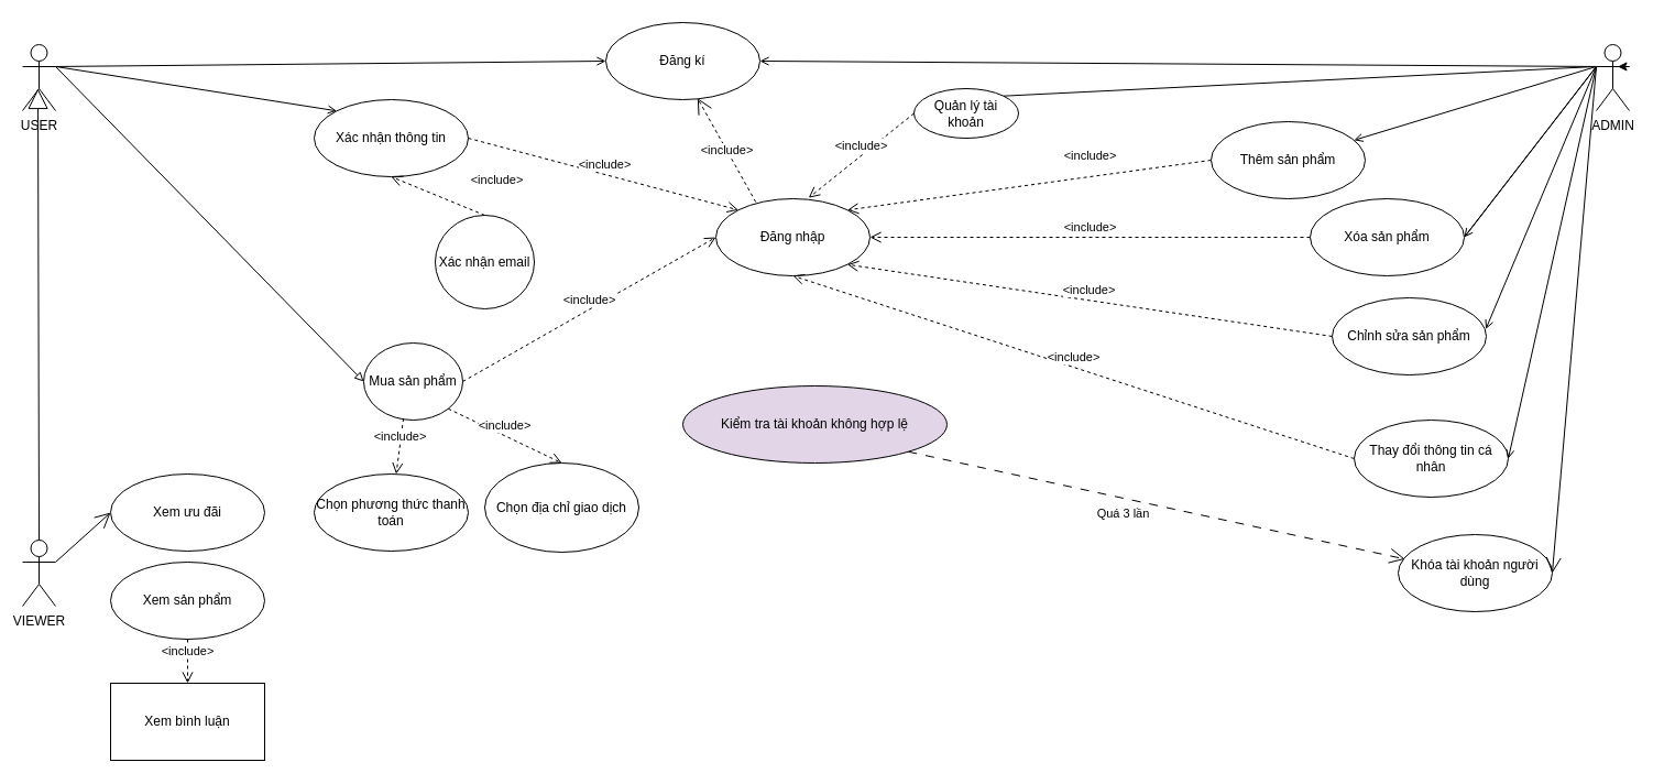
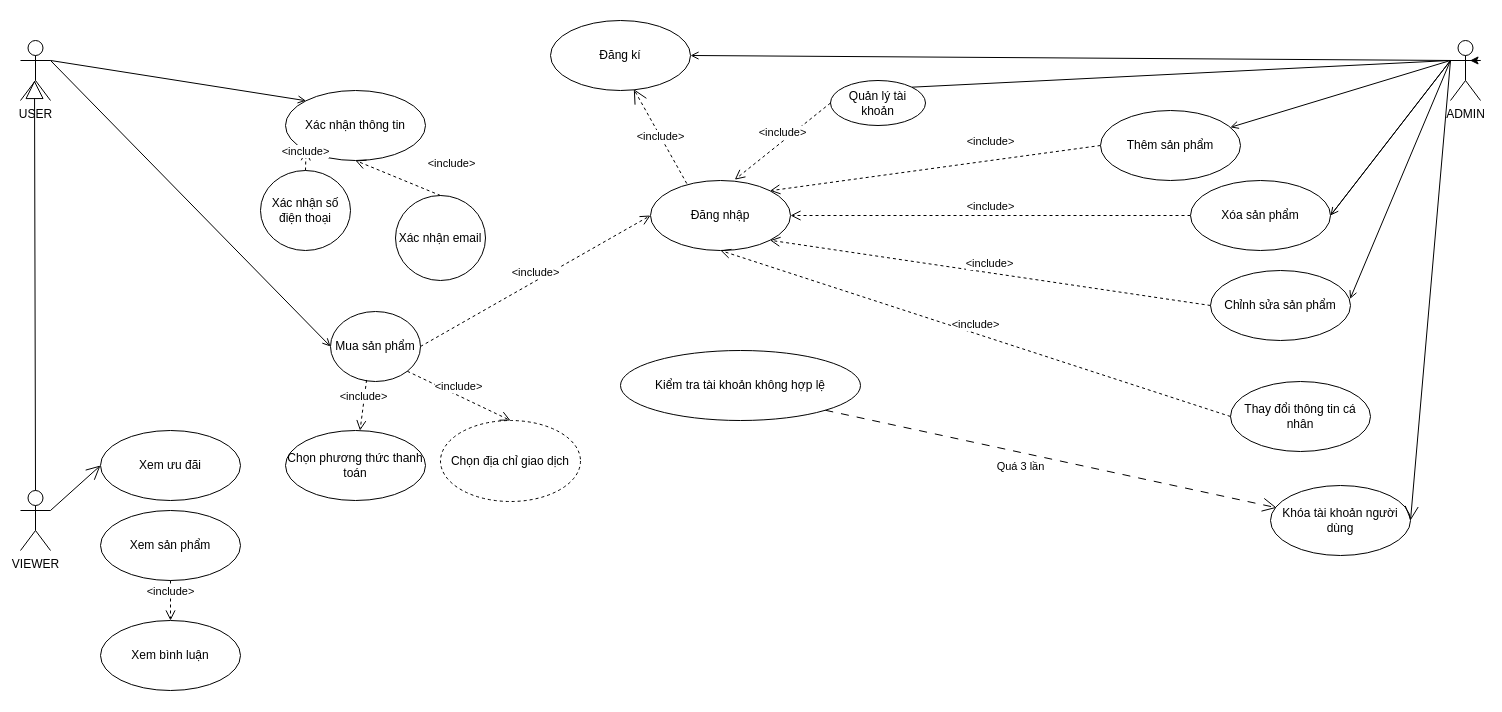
- <mxCell id="7" value="" style="endArrow=open;html=1;rounded=0;entryX=0;entryY=0.5;entryDx=0;entryDy=0;exitX=1;exitY=0.333;exitDx=0;exitDy=0;exitPerimeter=0;endFill=0;" parent="1" source="2" target="3" edge="1"><mxGeometry width="50" height="50" relative="1" as="geometry"><mxPoint x="80" y="190" as="sourcePoint" /><mxPoint x="460" y="290" as="targetPoint" /><Array as="points" /></mxGeometry></mxCell>
- <mxCell id="32" value="&amp;lt;include&amp;gt;" style="html=1;verticalAlign=bottom;endArrow=open;dashed=1;endSize=8;curved=0;rounded=0;exitX=1;exitY=0.5;exitDx=0;exitDy=0;entryX=0;entryY=0;entryDx=0;entryDy=0;" parent="1" source="31" target="19" edge="1"><mxGeometry x="0.005" relative="1" as="geometry"><mxPoint x="270" y="430" as="sourcePoint" /><mxPoint x="190" y="430" as="targetPoint" /><mxPoint as="offset" /></mxGeometry></mxCell>
+ <mxCell id="36" value="&amp;lt;include&amp;gt;" style="html=1;verticalAlign=bottom;endArrow=open;dashed=1;endSize=8;curved=0;rounded=0;exitX=0.5;exitY=0;exitDx=0;exitDy=0;entryX=0;entryY=1;entryDx=0;entryDy=0;" parent="1" source="34" target="31" edge="1"><mxGeometry relative="1" as="geometry"><mxPoint x="230" y="190" as="sourcePoint" /><mxPoint x="150" y="190" as="targetPoint" /></mxGeometry></mxCell>
+ <mxCell id="34" value="Xác nhận số điện thoại" style="ellipse;whiteSpace=wrap;html=1;" parent="1" vertex="1"><mxGeometry x="260" y="170" width="90" height="80" as="geometry" /></mxCell>
- <mxCell id="10" value="" style="endArrow=none;html=1;rounded=0;exitX=1;exitY=0.5;exitDx=0;exitDy=0;entryX=0;entryY=0.333;entryDx=0;entryDy=0;entryPerimeter=0;startArrow=open;startFill=0;" parent="1" source="4" target="6" edge="1"><mxGeometry width="50" height="50" relative="1" as="geometry"><mxPoint x="410" y="340" as="sourcePoint" /><mxPoint x="700" y="160" as="targetPoint" /></mxGeometry></mxCell>
- <mxCell id="8" value="" style="endArrow=block;html=1;rounded=0;entryX=0;entryY=0.5;entryDx=0;entryDy=0;exitX=1;exitY=0.333;exitDx=0;exitDy=0;exitPerimeter=0;startArrow=none;startFill=0;endFill=0;" parent="1" source="2" target="5" edge="1"><mxGeometry width="50" height="50" relative="1" as="geometry"><mxPoint x="90" y="160" as="sourcePoint" /><mxPoint x="232.981" y="251.924" as="targetPoint" /></mxGeometry></mxCell>
+ <mxCell id="8" value="" style="endArrow=open;html=1;rounded=0;entryX=0;entryY=0.5;entryDx=0;entryDy=0;exitX=1;exitY=0.333;exitDx=0;exitDy=0;exitPerimeter=0;startArrow=none;startFill=0;endFill=0;" parent="1" source="2" target="5" edge="1"><mxGeometry width="50" height="50" relative="1" as="geometry"><mxPoint x="90" y="160" as="sourcePoint" /><mxPoint x="232.981" y="251.924" as="targetPoint" /></mxGeometry></mxCell>
- <mxCell id="18" value="Kiểm tra tài khoản không hợp lệ" style="ellipse;whiteSpace=wrap;html=1;fillColor=#e1d5e7;" parent="1" vertex="1"><mxGeometry x="620" y="350" width="240" height="70" as="geometry" /></mxCell>
+ <mxCell id="18" value="Kiểm tra tài khoản không hợp lệ" style="ellipse;whiteSpace=wrap;html=1;" parent="1" vertex="1"><mxGeometry x="620" y="350" width="240" height="70" as="geometry" /></mxCell>
- <mxCell id="33" value="Chọn&lt;span style=&quot;background-color: initial;&quot;&gt;&amp;nbsp;địa chỉ giao dịch&lt;/span&gt;" style="ellipse;whiteSpace=wrap;html=1;" parent="1" vertex="1"><mxGeometry x="440" y="420" width="140" height="81" as="geometry" /></mxCell>
+ <mxCell id="33" value="Chọn&lt;span style=&quot;background-color: initial;&quot;&gt;&amp;nbsp;địa chỉ giao dịch&lt;/span&gt;" style="ellipse;whiteSpace=wrap;html=1;dashed=1;" parent="1" vertex="1"><mxGeometry x="440" y="420" width="140" height="81" as="geometry" /></mxCell>
- <mxCell id="41" value="Xem bình luận" style="whiteSpace=wrap;html=1;rounded=0;" parent="1" vertex="1"><mxGeometry x="100" y="620" width="140" height="70" as="geometry" /></mxCell>
+ <mxCell id="41" value="Xem bình luận" style="ellipse;whiteSpace=wrap;html=1;" parent="1" vertex="1"><mxGeometry x="100" y="620" width="140" height="70" as="geometry" /></mxCell>
